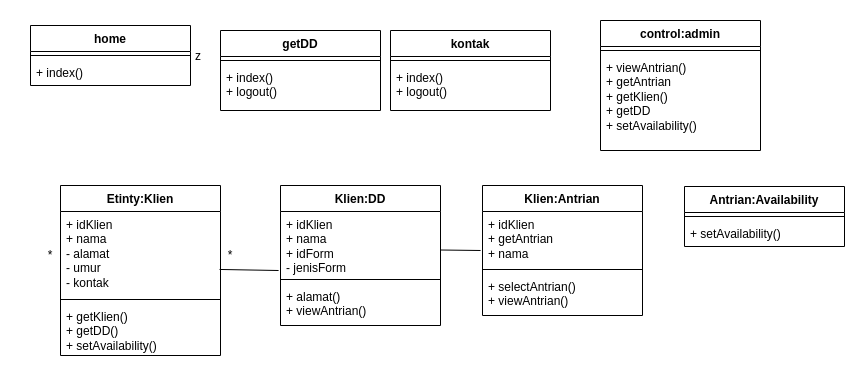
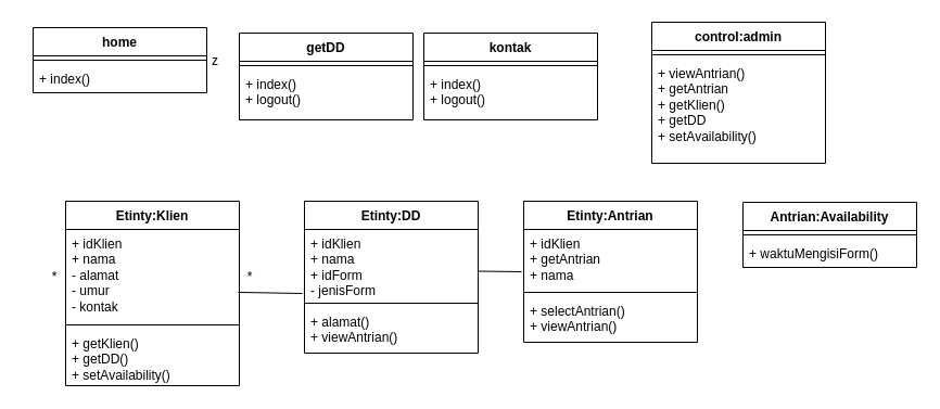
- <mxCell id="16" value="Klien:DD" style="swimlane;fontStyle=1;align=center;verticalAlign=top;childLayout=stackLayout;horizontal=1;startSize=26;horizontalStack=0;resizeParent=1;resizeParentMax=0;resizeLast=0;collapsible=1;marginBottom=0;whiteSpace=wrap;html=1;" parent="1" vertex="1"><mxGeometry x="280" y="185" width="160" height="140" as="geometry" /></mxCell>
+ <mxCell id="16" value="Etinty:DD" style="swimlane;fontStyle=1;align=center;verticalAlign=top;childLayout=stackLayout;horizontal=1;startSize=26;horizontalStack=0;resizeParent=1;resizeParentMax=0;resizeLast=0;collapsible=1;marginBottom=0;whiteSpace=wrap;html=1;" parent="1" vertex="1"><mxGeometry x="280" y="185" width="160" height="140" as="geometry" /></mxCell>
- <mxCell id="6" value="Klien:Antrian" style="swimlane;fontStyle=1;align=center;verticalAlign=top;childLayout=stackLayout;horizontal=1;startSize=26;horizontalStack=0;resizeParent=1;resizeParentMax=0;resizeLast=0;collapsible=1;marginBottom=0;whiteSpace=wrap;html=1;" parent="1" vertex="1"><mxGeometry x="482" y="185" width="160" height="130" as="geometry" /></mxCell>
+ <mxCell id="6" value="Etinty:Antrian" style="swimlane;fontStyle=1;align=center;verticalAlign=top;childLayout=stackLayout;horizontal=1;startSize=26;horizontalStack=0;resizeParent=1;resizeParentMax=0;resizeLast=0;collapsible=1;marginBottom=0;whiteSpace=wrap;html=1;" parent="1" vertex="1"><mxGeometry x="482" y="185" width="160" height="130" as="geometry" /></mxCell>
- <mxCell id="22" value="+ setAvailability()" style="text;strokeColor=none;fillColor=none;align=left;verticalAlign=top;spacingLeft=4;spacingRight=4;overflow=hidden;rotatable=0;points=[[0,0.5],[1,0.5]];portConstraint=eastwest;whiteSpace=wrap;html=1;" parent="20" vertex="1"><mxGeometry y="34" width="160" height="26" as="geometry" /></mxCell>
+ <mxCell id="22" value="+ waktuMengisiForm()" style="text;strokeColor=none;fillColor=none;align=left;verticalAlign=top;spacingLeft=4;spacingRight=4;overflow=hidden;rotatable=0;points=[[0,0.5],[1,0.5]];portConstraint=eastwest;whiteSpace=wrap;html=1;" parent="20" vertex="1"><mxGeometry y="34" width="160" height="26" as="geometry" /></mxCell>
